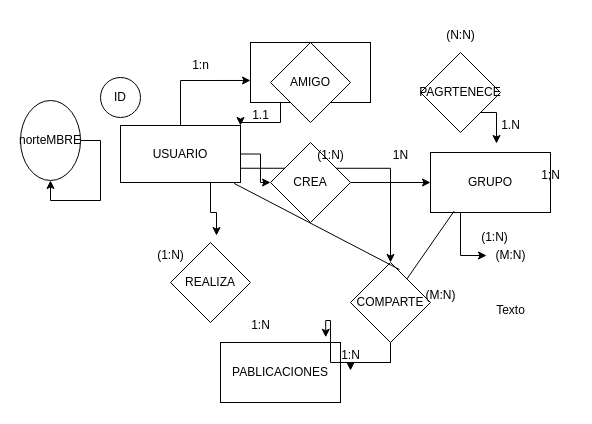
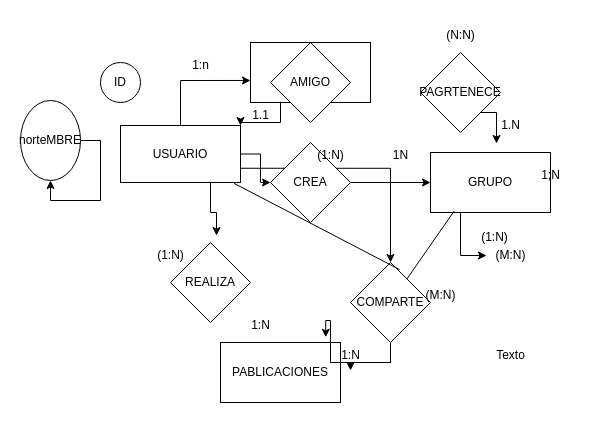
- <mxCell id="11" value="&lt;font style=&quot;vertical-align: inherit;&quot;&gt;&lt;font style=&quot;vertical-align: inherit;&quot;&gt;ID&lt;/font&gt;&lt;/font&gt;" style="ellipse;whiteSpace=wrap;html=1;" vertex="1" parent="1"><mxGeometry x="100" y="77" width="40" height="40" as="geometry" /></mxCell>
+ <mxCell id="11" value="&lt;font style=&quot;vertical-align: inherit;&quot;&gt;&lt;font style=&quot;vertical-align: inherit;&quot;&gt;ID&lt;/font&gt;&lt;/font&gt;" style="ellipse;whiteSpace=wrap;html=1;" vertex="1" parent="1"><mxGeometry x="100" y="62" width="40" height="40" as="geometry" /></mxCell>
- <mxCell id="20" value="&lt;font style=&quot;vertical-align: inherit;&quot;&gt;&lt;font style=&quot;vertical-align: inherit;&quot;&gt;Texto&lt;/font&gt;&lt;/font&gt;" style="text;html=1;align=center;verticalAlign=middle;resizable=0;points=[];autosize=1;strokeColor=none;fillColor=none;" vertex="1" parent="1"><mxGeometry x="485" y="295" width="50" height="30" as="geometry" /></mxCell>
+ <mxCell id="20" value="&lt;font style=&quot;vertical-align: inherit;&quot;&gt;&lt;font style=&quot;vertical-align: inherit;&quot;&gt;Texto&lt;/font&gt;&lt;/font&gt;" style="text;html=1;align=center;verticalAlign=middle;resizable=0;points=[];autosize=1;strokeColor=none;fillColor=none;" vertex="1" parent="1"><mxGeometry x="485" y="340" width="50" height="30" as="geometry" /></mxCell>
